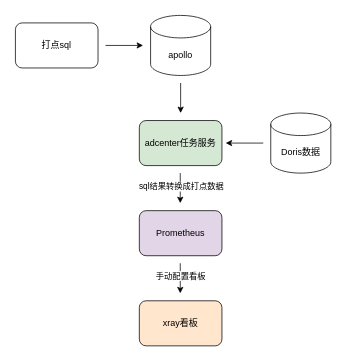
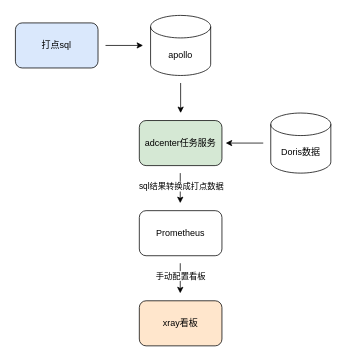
- <mxCell id="11" value="打点sql" style="rounded=1;whiteSpace=wrap;html=1;" vertex="1" parent="1"><mxGeometry x="20" y="30" width="110" height="60" as="geometry" /></mxCell>
+ <mxCell id="11" value="打点sql" style="rounded=1;whiteSpace=wrap;html=1;fillColor=#dae8fc;" vertex="1" parent="1"><mxGeometry x="20" y="30" width="110" height="60" as="geometry" /></mxCell>
- <mxCell id="5" value="&lt;p data-slate-node=&quot;element&quot;&gt;&lt;span data-xhs-node-propsau=&quot;&amp;quot;500002564&amp;quot;&quot;&gt;Prometheus&lt;/span&gt;&lt;/p&gt;" style="rounded=1;whiteSpace=wrap;html=1;fillColor=#e1d5e7;" vertex="1" parent="1"><mxGeometry x="185" y="280" width="110" height="60" as="geometry" /></mxCell>
+ <mxCell id="5" value="&lt;p data-slate-node=&quot;element&quot;&gt;&lt;span data-xhs-node-propsau=&quot;&amp;quot;500002564&amp;quot;&quot;&gt;Prometheus&lt;/span&gt;&lt;/p&gt;" style="rounded=1;whiteSpace=wrap;html=1;" vertex="1" parent="1"><mxGeometry x="185" y="280" width="110" height="60" as="geometry" /></mxCell>
